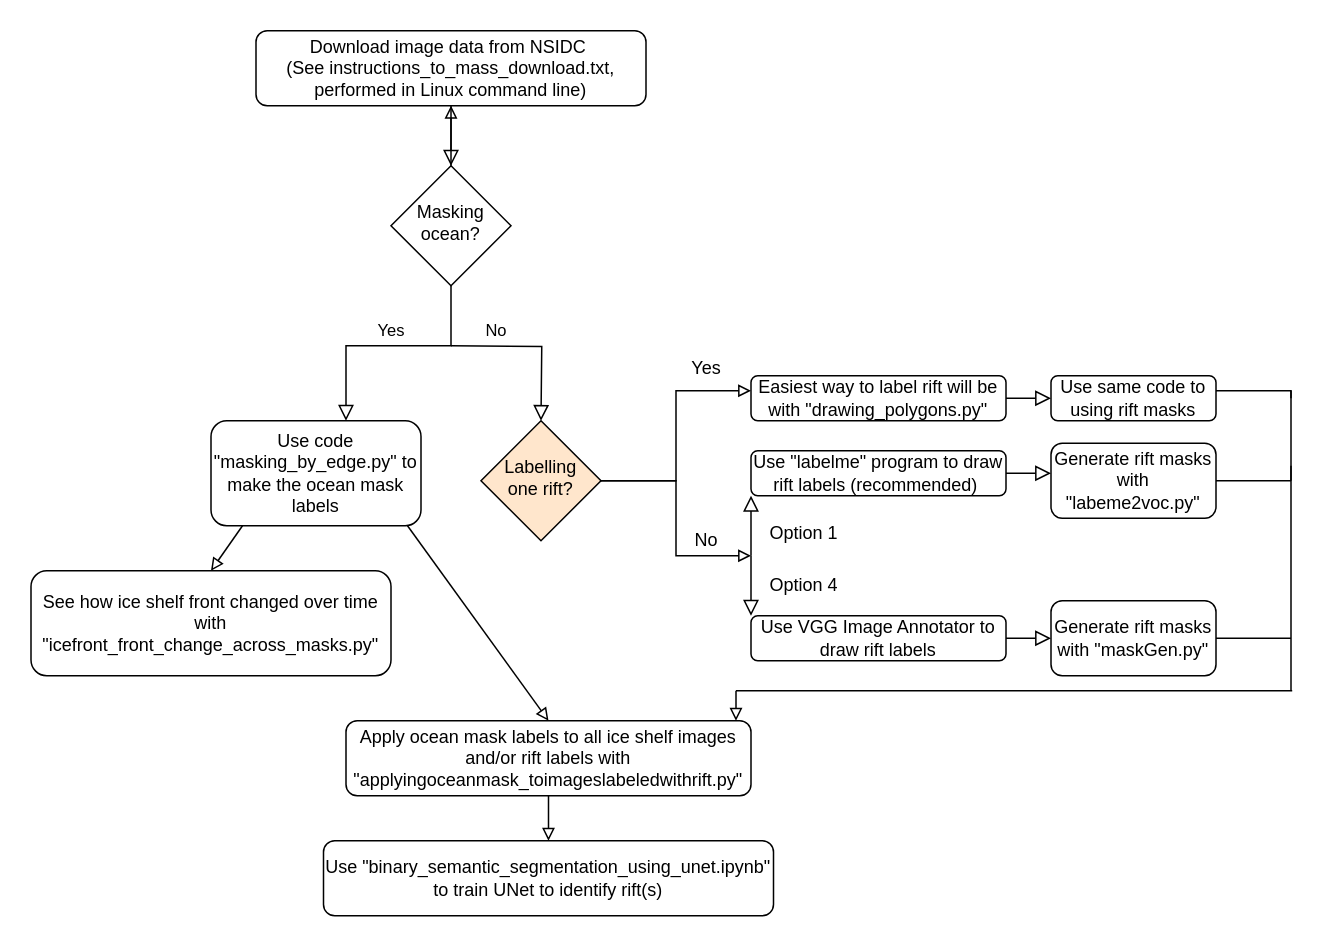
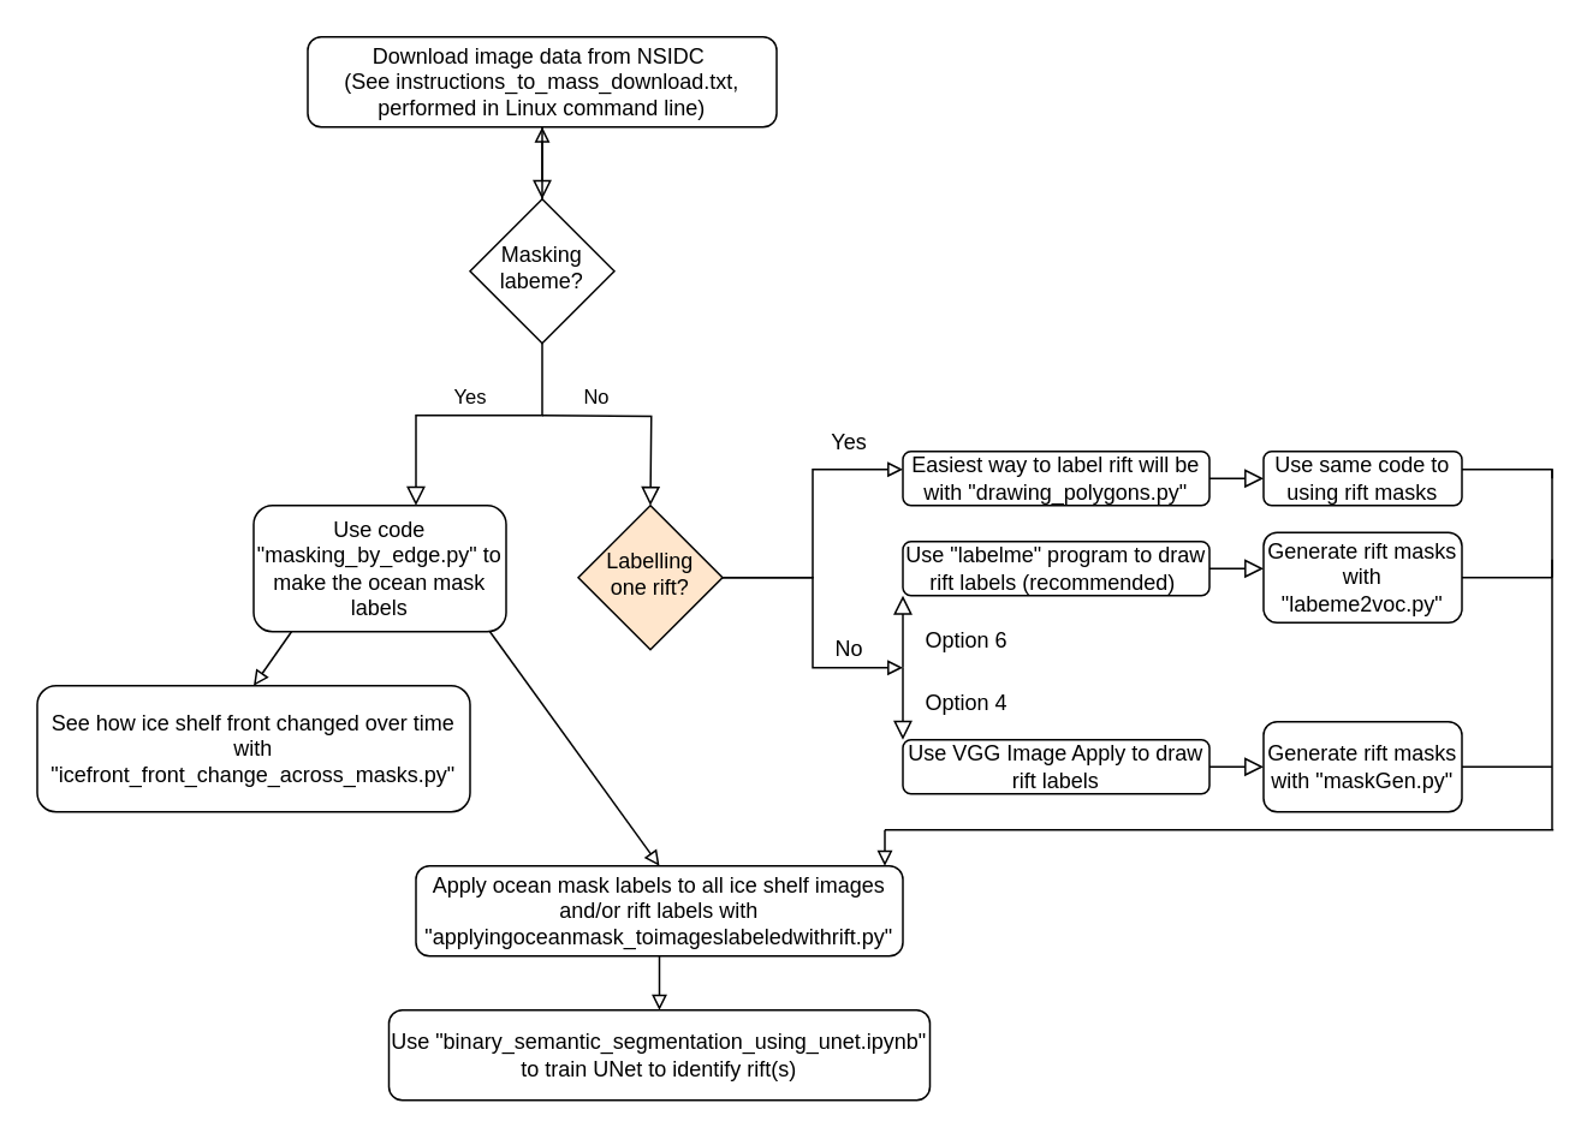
- <mxCell id="6" value="Masking ocean?" style="rhombus;whiteSpace=wrap;html=1;shadow=0;fontFamily=Helvetica;fontSize=12;align=center;strokeWidth=1;spacing=6;spacingTop=-4;" parent="1" vertex="1"><mxGeometry x="260" y="110" width="80" height="80" as="geometry" /></mxCell>
+ <mxCell id="6" value="Masking labeme?" style="rhombus;whiteSpace=wrap;html=1;shadow=0;fontFamily=Helvetica;fontSize=12;align=center;strokeWidth=1;spacing=6;spacingTop=-4;" parent="1" vertex="1"><mxGeometry x="260" y="110" width="80" height="80" as="geometry" /></mxCell>
- <mxCell id="32" value="Option 1" style="text;html=1;resizable=0;autosize=1;align=center;verticalAlign=middle;points=[];fillColor=none;strokeColor=none;rounded=0;" vertex="1" parent="1"><mxGeometry x="500" y="340" width="70" height="30" as="geometry" /></mxCell>
+ <mxCell id="32" value="Option 6" style="text;html=1;resizable=0;autosize=1;align=center;verticalAlign=middle;points=[];fillColor=none;strokeColor=none;rounded=0;" vertex="1" parent="1"><mxGeometry x="500" y="340" width="70" height="30" as="geometry" /></mxCell>
- <mxCell id="20" value="Use VGG Image Annotator to draw rift labels" style="rounded=1;whiteSpace=wrap;html=1;fontSize=12;glass=0;strokeWidth=1;shadow=0;" vertex="1" parent="1"><mxGeometry x="500" y="410" width="170" height="30" as="geometry" /></mxCell>
+ <mxCell id="20" value="Use VGG Image Apply to draw rift labels" style="rounded=1;whiteSpace=wrap;html=1;fontSize=12;glass=0;strokeWidth=1;shadow=0;" vertex="1" parent="1"><mxGeometry x="500" y="410" width="170" height="30" as="geometry" /></mxCell>
